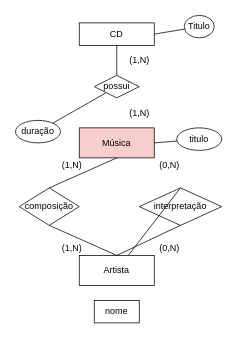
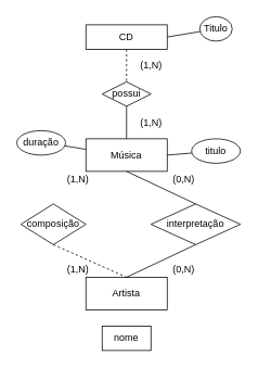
- <mxCell id="13" value="" style="endArrow=none;html=1;rounded=0;exitX=0.5;exitY=1;exitDx=0;exitDy=0;entryX=0.5;entryY=0;entryDx=0;entryDy=0;" edge="1" parent="1" source="2" target="12"><mxGeometry relative="1" as="geometry"><mxPoint x="205" y="50" as="sourcePoint" /><mxPoint x="245.962" y="39.595" as="targetPoint" /></mxGeometry></mxCell>
+ <mxCell id="13" value="" style="endArrow=none;html=1;rounded=0;exitX=0.5;exitY=1;exitDx=0;exitDy=0;entryX=0.5;entryY=0;entryDx=0;entryDy=0;dashed=1;" edge="1" parent="1" source="2" target="12"><mxGeometry relative="1" as="geometry"><mxPoint x="205" y="50" as="sourcePoint" /><mxPoint x="245.962" y="39.595" as="targetPoint" /></mxGeometry></mxCell>
- <mxCell id="10" value="" style="endArrow=none;html=1;rounded=0;" edge="1" parent="1" source="6" target="12"><mxGeometry relative="1" as="geometry"><mxPoint x="285" y="300" as="sourcePoint" /><mxPoint x="445" y="300" as="targetPoint" /></mxGeometry></mxCell>
+ <mxCell id="10" value="" style="endArrow=none;html=1;rounded=0;" edge="1" parent="1" source="6" target="4"><mxGeometry relative="1" as="geometry"><mxPoint x="285" y="300" as="sourcePoint" /><mxPoint x="445" y="300" as="targetPoint" /></mxGeometry></mxCell>
+ <mxCell id="14" value="" style="endArrow=none;html=1;rounded=0;exitX=0.5;exitY=0;exitDx=0;exitDy=0;entryX=0.5;entryY=1;entryDx=0;entryDy=0;" edge="1" parent="1" source="4" target="12"><mxGeometry relative="1" as="geometry"><mxPoint x="155" y="70" as="sourcePoint" /><mxPoint x="155" y="140" as="targetPoint" /></mxGeometry></mxCell>
- <mxCell id="4" value="Música" style="whiteSpace=wrap;html=1;align=center;fillColor=#f8cecc;" vertex="1" parent="1"><mxGeometry x="105" y="170" width="100" height="40" as="geometry" /></mxCell>
+ <mxCell id="4" value="Música" style="whiteSpace=wrap;html=1;align=center;" vertex="1" parent="1"><mxGeometry x="105" y="170" width="100" height="40" as="geometry" /></mxCell>
- <mxCell id="19" value="" style="endArrow=none;html=1;rounded=0;exitX=0.5;exitY=0;exitDx=0;exitDy=0;entryX=0.5;entryY=1;entryDx=0;entryDy=0;" edge="1" parent="1" source="15" target="4"><mxGeometry relative="1" as="geometry"><mxPoint x="155" y="190" as="sourcePoint" /><mxPoint x="155" y="140" as="targetPoint" /></mxGeometry></mxCell>
- <mxCell id="20" value="" style="endArrow=none;html=1;rounded=0;exitX=0.5;exitY=0;exitDx=0;exitDy=0;" edge="1" parent="1" source="18" target="5"><mxGeometry relative="1" as="geometry"><mxPoint x="35" y="270" as="sourcePoint" /><mxPoint x="155" y="230" as="targetPoint" /></mxGeometry></mxCell>
+ <mxCell id="20" value="" style="endArrow=none;html=1;rounded=0;exitX=0.5;exitY=0;exitDx=0;exitDy=0;entryX=0.5;entryY=1;entryDx=0;entryDy=0;" edge="1" parent="1" source="18" target="4"><mxGeometry relative="1" as="geometry"><mxPoint x="35" y="270" as="sourcePoint" /><mxPoint x="155" y="230" as="targetPoint" /></mxGeometry></mxCell>
- <mxCell id="21" value="" style="endArrow=none;html=1;rounded=0;exitX=0.5;exitY=1;exitDx=0;exitDy=0;entryX=0.5;entryY=0;entryDx=0;entryDy=0;" edge="1" parent="1" source="15" target="5"><mxGeometry relative="1" as="geometry"><mxPoint x="45" y="280" as="sourcePoint" /><mxPoint x="165" y="240" as="targetPoint" /></mxGeometry></mxCell>
+ <mxCell id="21" value="" style="endArrow=none;html=1;rounded=0;exitX=0.5;exitY=1;exitDx=0;exitDy=0;entryX=0.5;entryY=0;entryDx=0;entryDy=0;dashed=1;" edge="1" parent="1" source="15" target="5"><mxGeometry relative="1" as="geometry"><mxPoint x="45" y="280" as="sourcePoint" /><mxPoint x="165" y="240" as="targetPoint" /></mxGeometry></mxCell>
